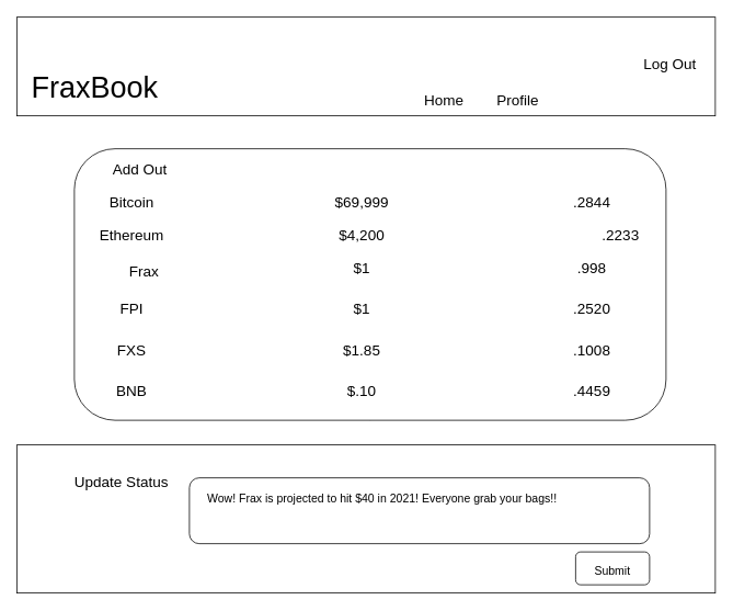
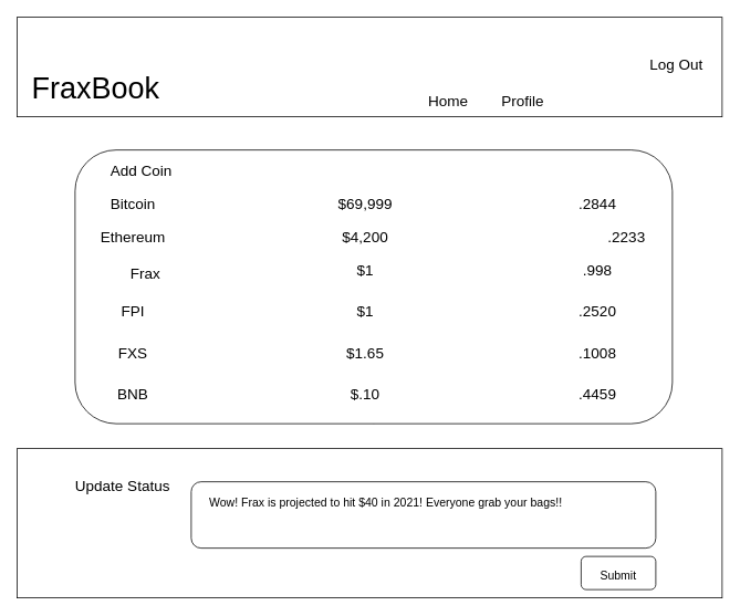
- <mxCell id="10" value="Add Out" style="text;html=1;strokeColor=none;fillColor=none;align=center;verticalAlign=middle;whiteSpace=wrap;rounded=0;fontSize=18;" vertex="1" parent="1"><mxGeometry x="130" y="190" width="80" height="30" as="geometry" /></mxCell>
+ <mxCell id="10" value="Add Coin" style="text;html=1;strokeColor=none;fillColor=none;align=center;verticalAlign=middle;whiteSpace=wrap;rounded=0;fontSize=18;" vertex="1" parent="1"><mxGeometry x="130" y="190" width="80" height="30" as="geometry" /></mxCell>
- <mxCell id="24" value="$1.85" style="text;html=1;strokeColor=none;fillColor=none;align=center;verticalAlign=middle;whiteSpace=wrap;rounded=0;fontSize=18;" vertex="1" parent="1"><mxGeometry x="410" y="410" width="60" height="30" as="geometry" /></mxCell>
+ <mxCell id="24" value="$1.65" style="text;html=1;strokeColor=none;fillColor=none;align=center;verticalAlign=middle;whiteSpace=wrap;rounded=0;fontSize=18;" vertex="1" parent="1"><mxGeometry x="410" y="410" width="60" height="30" as="geometry" /></mxCell>
